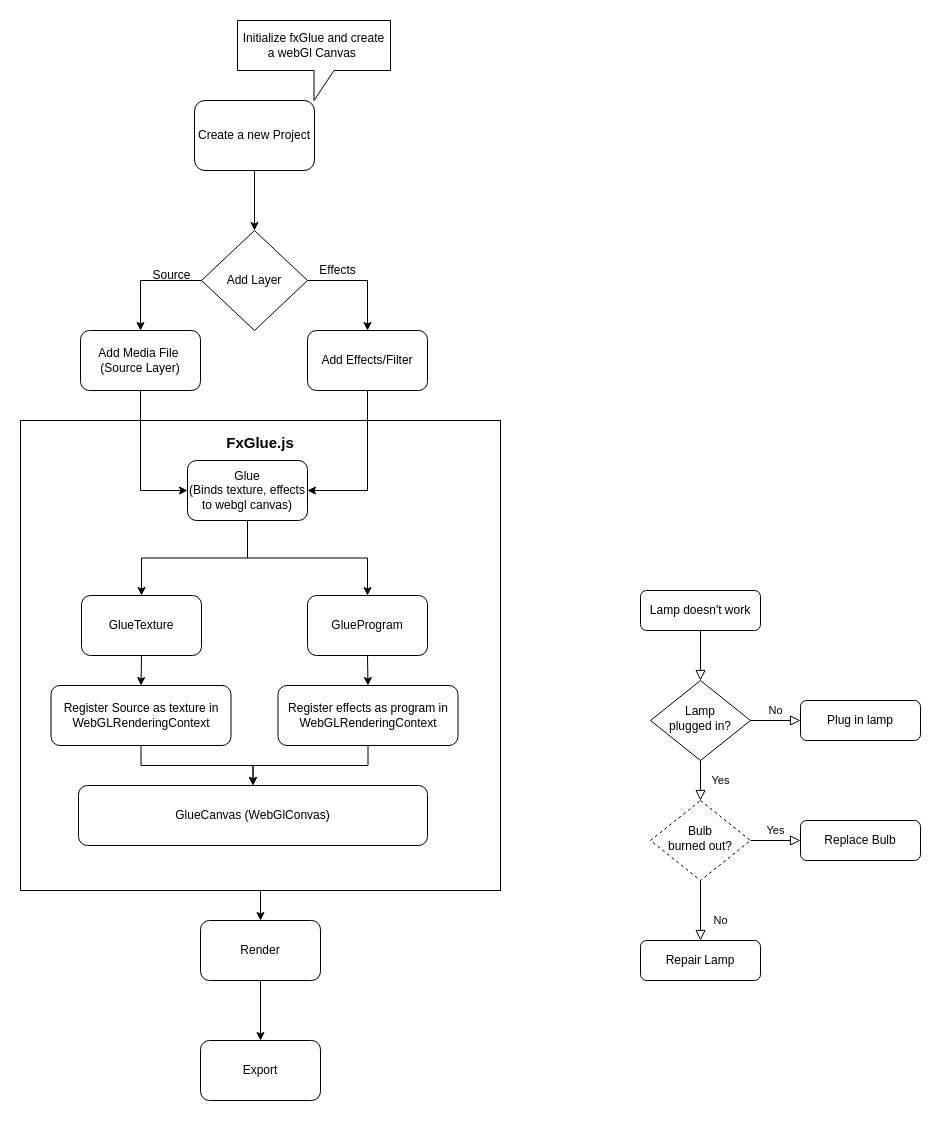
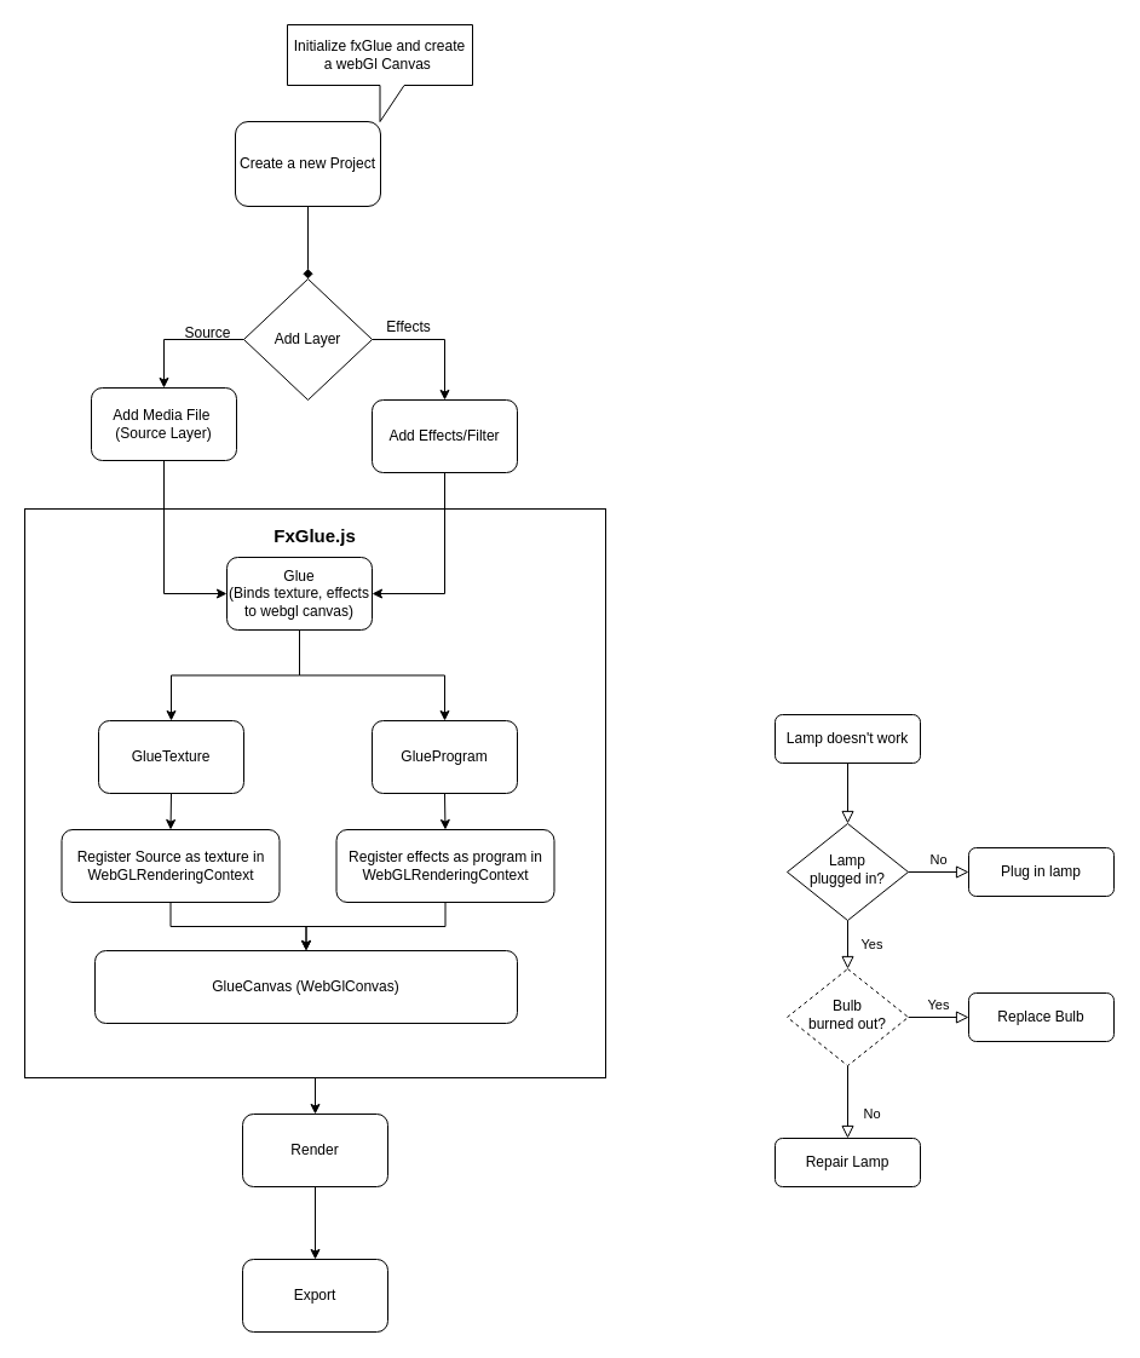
- <mxCell id="15" style="edgeStyle=orthogonalEdgeStyle;rounded=0;orthogonalLoop=1;jettySize=auto;html=1;exitX=0.5;exitY=1;exitDx=0;exitDy=0;entryX=0.5;entryY=0;entryDx=0;entryDy=0;" edge="1" parent="1" source="16" target="23"><mxGeometry relative="1" as="geometry" /></mxCell>
+ <mxCell id="15" style="edgeStyle=orthogonalEdgeStyle;rounded=0;orthogonalLoop=1;jettySize=auto;html=1;exitX=0.5;exitY=1;exitDx=0;exitDy=0;entryX=0.5;entryY=0;entryDx=0;entryDy=0;endArrow=diamond;" edge="1" parent="1" source="16" target="23"><mxGeometry relative="1" as="geometry" /></mxCell>
- <mxCell id="18" value="Add Media File&amp;nbsp;&lt;br&gt;(Source Layer)" style="whiteSpace=wrap;html=1;rounded=1;" vertex="1" parent="1"><mxGeometry x="80" y="330" width="120" height="60" as="geometry" /></mxCell>
+ <mxCell id="18" value="Add Media File&amp;nbsp;&lt;br&gt;(Source Layer)" style="whiteSpace=wrap;html=1;rounded=1;" vertex="1" parent="1"><mxGeometry x="75" y="320" width="120" height="60" as="geometry" /></mxCell>
